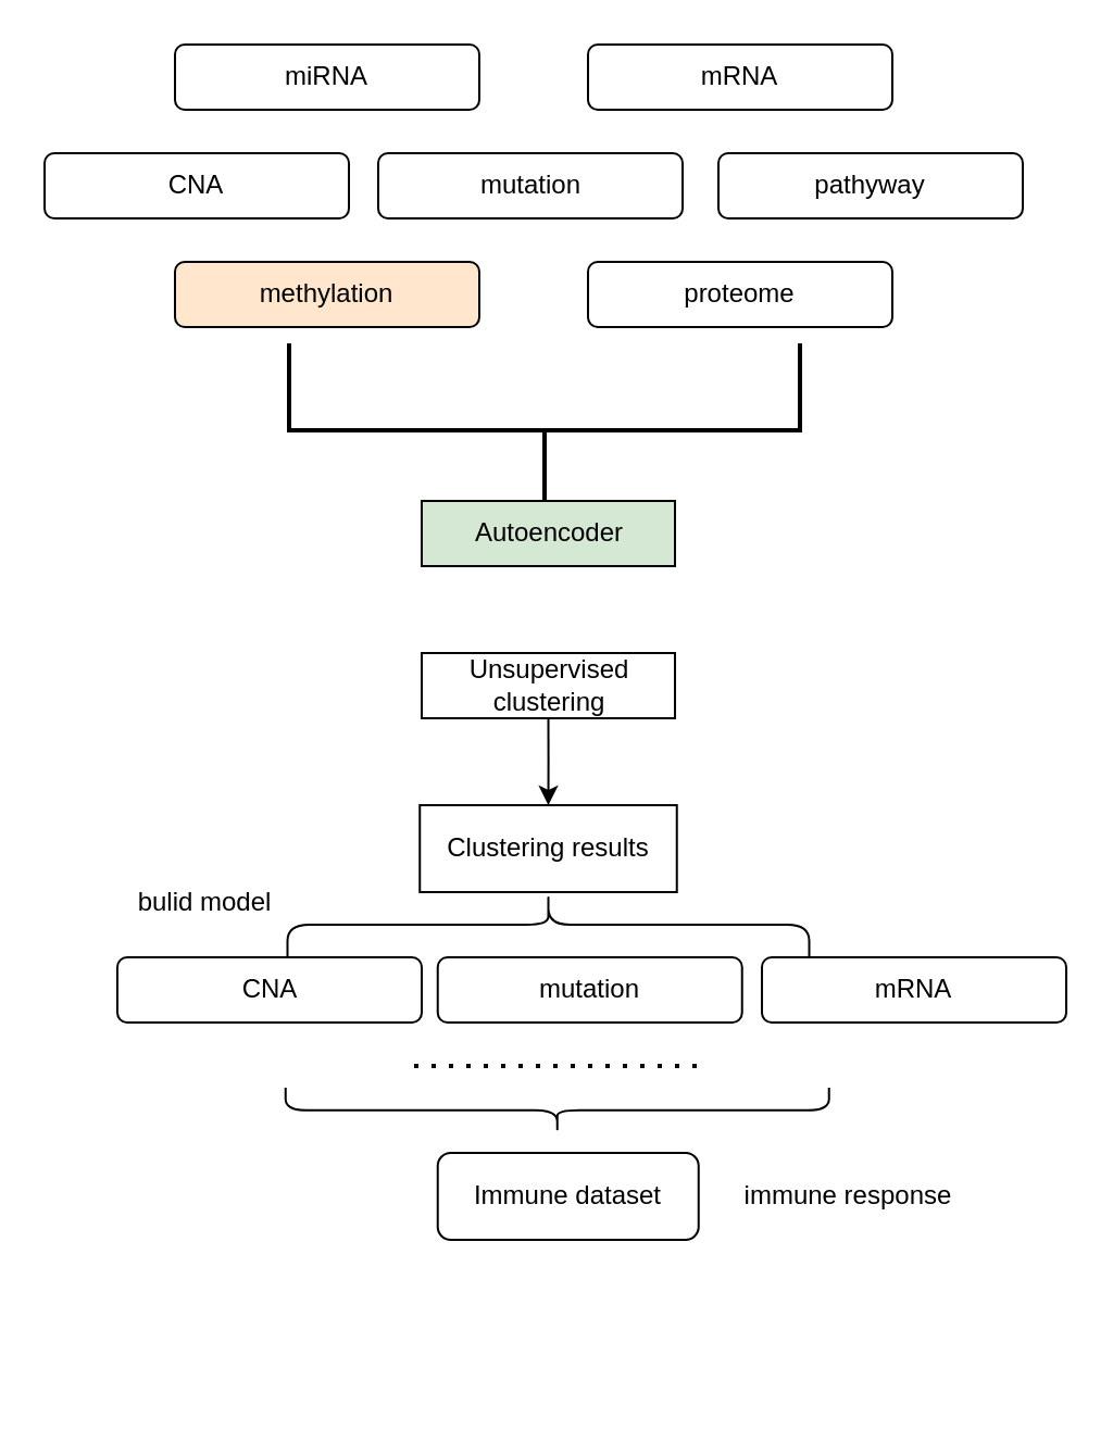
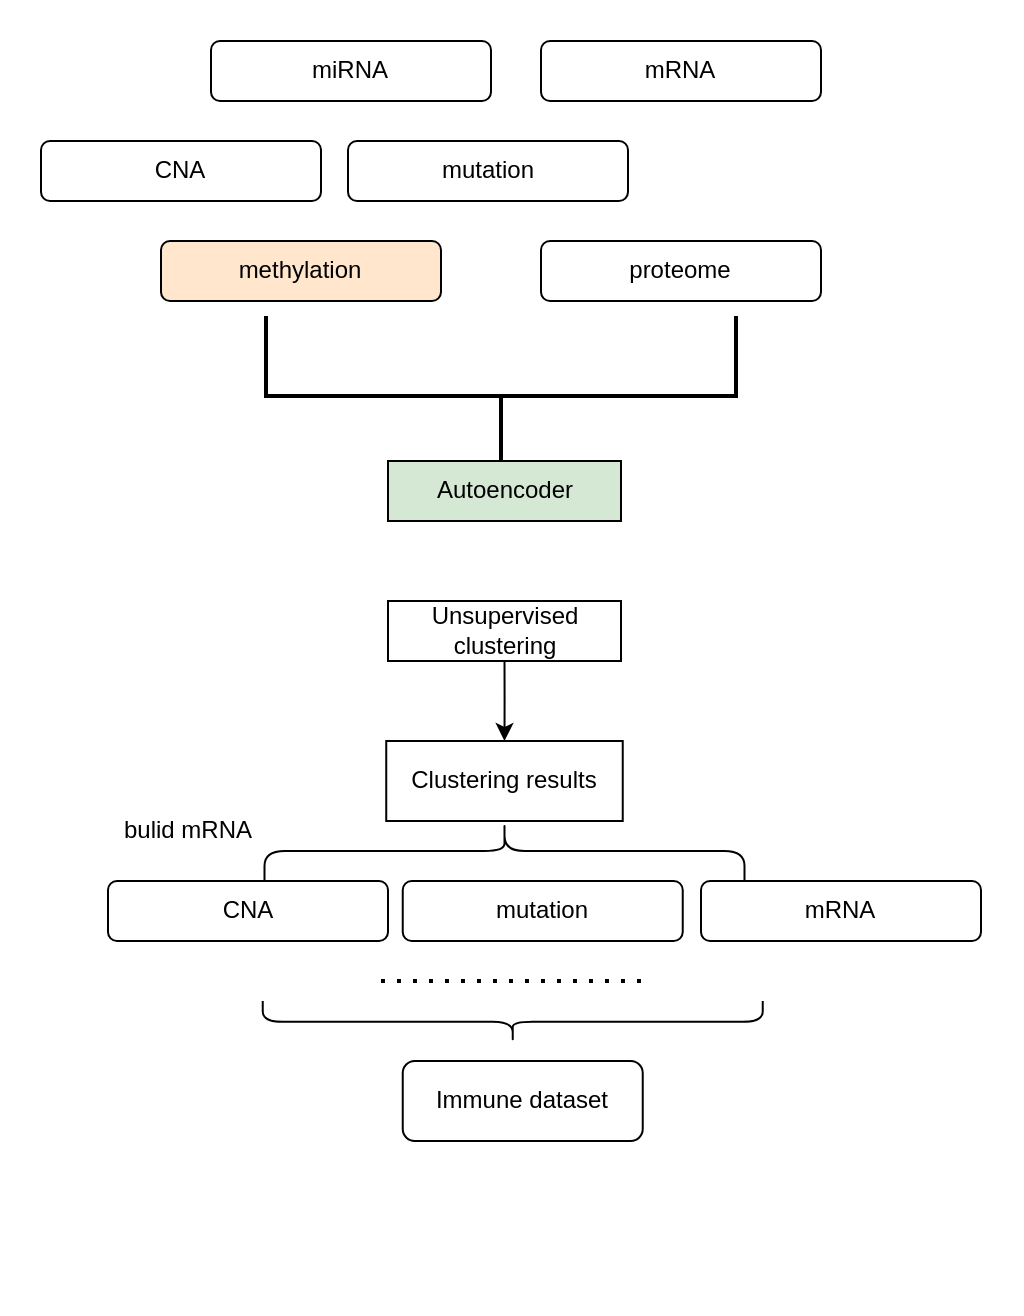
- <mxCell id="2" value="miRNA" style="rounded=1;whiteSpace=wrap;html=1;" vertex="1" parent="1"><mxGeometry x="80" y="20" width="140" height="30" as="geometry" /></mxCell>
+ <mxCell id="2" value="miRNA" style="rounded=1;whiteSpace=wrap;html=1;" vertex="1" parent="1"><mxGeometry x="105" y="20" width="140" height="30" as="geometry" /></mxCell>
- <mxCell id="5" value="pathyway" style="rounded=1;whiteSpace=wrap;html=1;" vertex="1" parent="1"><mxGeometry x="330" y="70" width="140" height="30" as="geometry" /></mxCell>
- <mxCell id="16" value="bulid model" style="text;html=1;strokeColor=none;fillColor=none;align=center;verticalAlign=middle;whiteSpace=wrap;rounded=0;" vertex="1" parent="1"><mxGeometry x="53.5" y="400" width="80" height="30" as="geometry" /></mxCell>
+ <mxCell id="16" value="bulid mRNA" style="text;html=1;strokeColor=none;fillColor=none;align=center;verticalAlign=middle;whiteSpace=wrap;rounded=0;" vertex="1" parent="1"><mxGeometry x="53.5" y="400" width="80" height="30" as="geometry" /></mxCell>
- <mxCell id="14" value="immune response" style="text;html=1;strokeColor=none;fillColor=none;align=center;verticalAlign=middle;whiteSpace=wrap;rounded=0;" vertex="1" parent="1"><mxGeometry x="330" y="535" width="120" height="30" as="geometry" /></mxCell>
